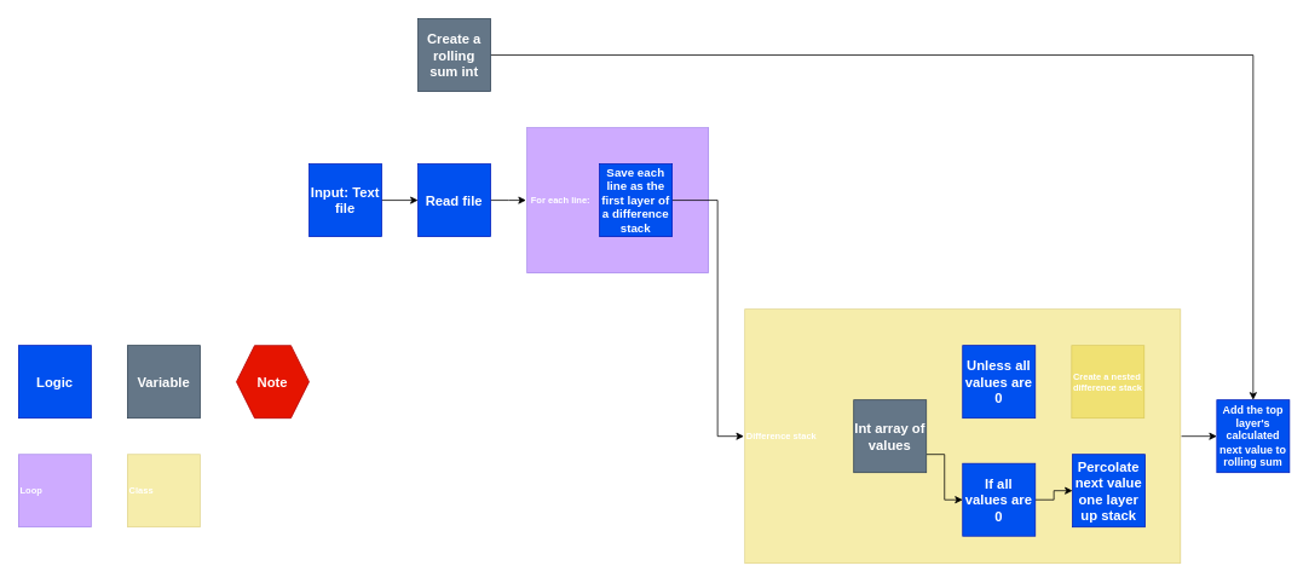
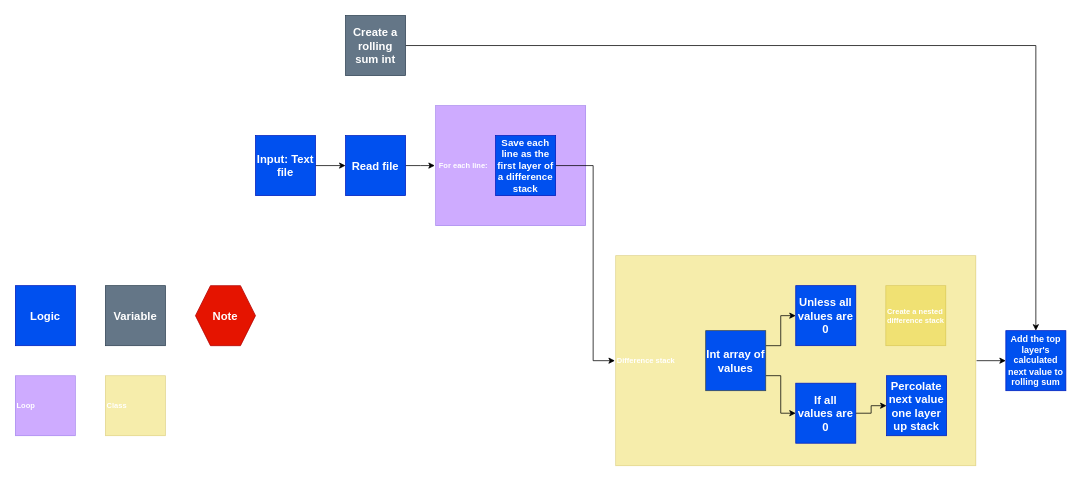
+ <mxCell id="16" value="" style="edgeStyle=orthogonalEdgeStyle;rounded=0;orthogonalLoop=1;jettySize=auto;html=1;exitX=1;exitY=0.25;exitDx=0;exitDy=0;" edge="1" parent="1" source="18" target="19"><mxGeometry relative="1" as="geometry" /></mxCell>
- <mxCell id="18" value="Int array of values" style="rounded=0;whiteSpace=wrap;html=1;fillColor=#647687;fontColor=#ffffff;strokeColor=#314354;fontSize=15;fontStyle=1" vertex="1" parent="1"><mxGeometry x="940" y="440" width="80" height="80" as="geometry" /></mxCell>
+ <mxCell id="18" value="Int array of values" style="rounded=0;whiteSpace=wrap;html=1;fillColor=#0050ef;fontColor=#ffffff;strokeColor=#314354;fontSize=15;fontStyle=1;" vertex="1" parent="1"><mxGeometry x="940" y="440" width="80" height="80" as="geometry" /></mxCell>
